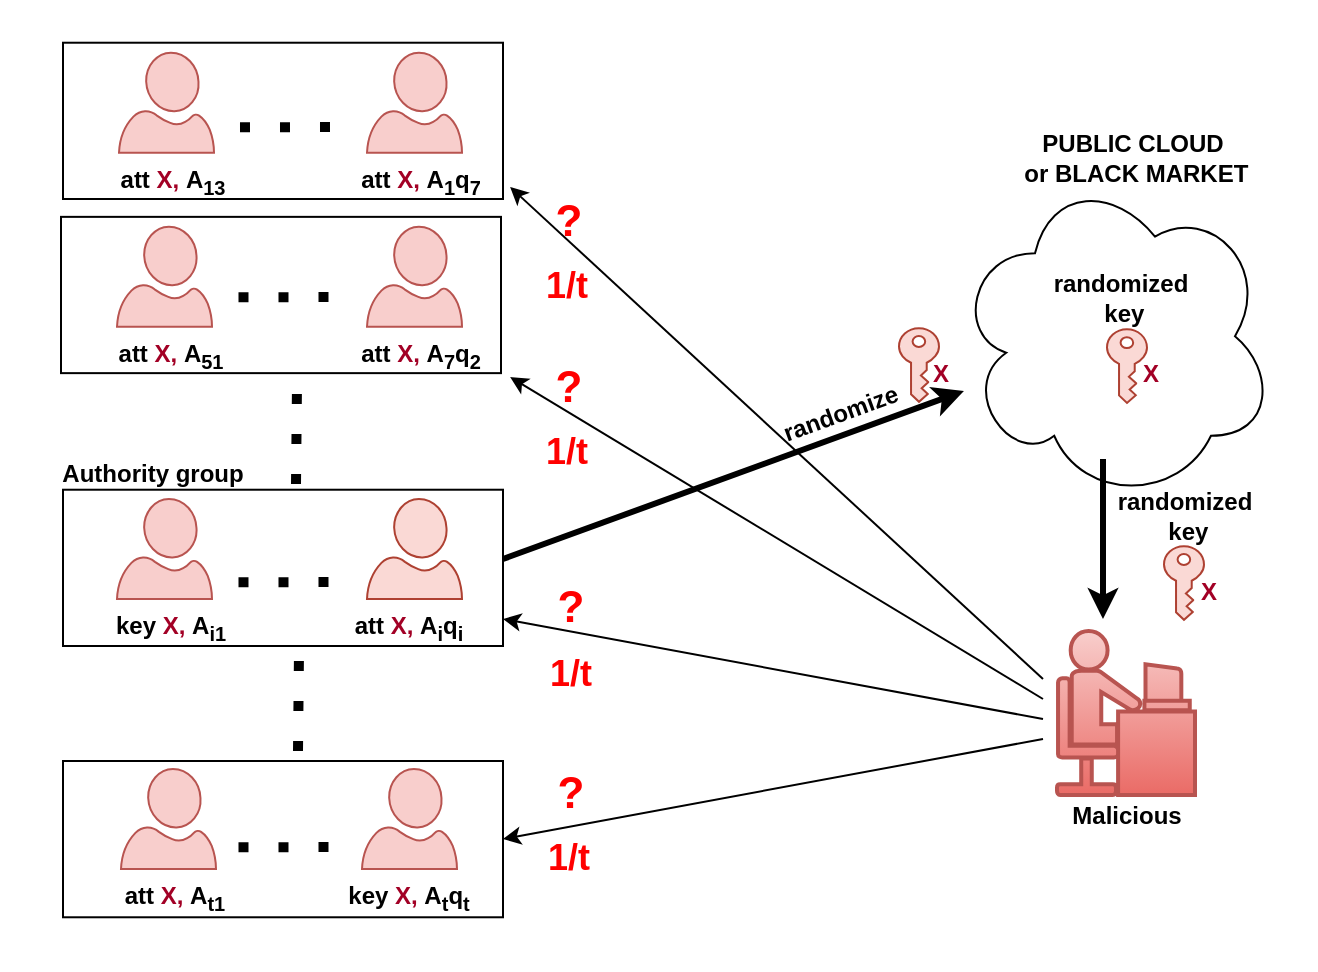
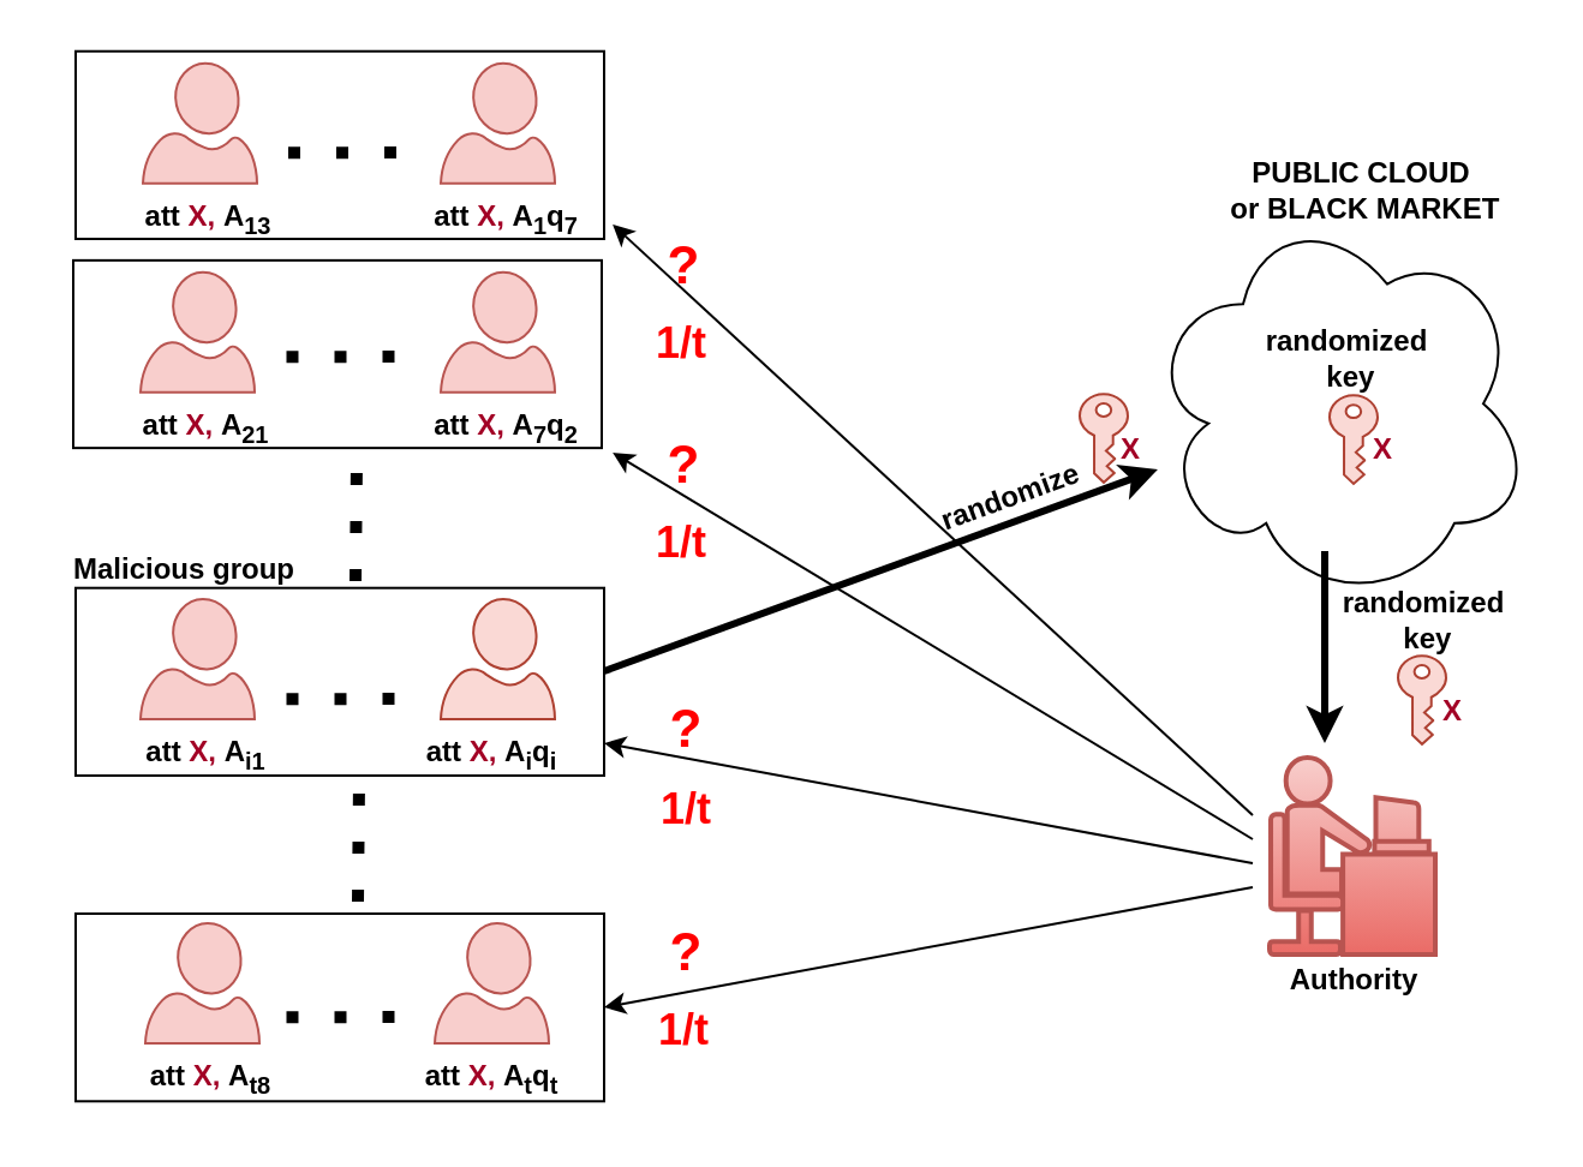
- <mxCell id="47" value="att&amp;nbsp;&lt;font color=&quot;#a20025&quot;&gt;X,&lt;/font&gt;&amp;nbsp;A&lt;sub&gt;51&lt;/sub&gt;" style="text;html=1;align=center;verticalAlign=middle;resizable=0;points=[];autosize=1;strokeColor=none;fillColor=none;fontStyle=1" parent="1" vertex="1"><mxGeometry x="50" y="162.86" width="70" height="30" as="geometry" /></mxCell>
+ <mxCell id="47" value="att&amp;nbsp;&lt;font color=&quot;#a20025&quot;&gt;X,&lt;/font&gt;&amp;nbsp;A&lt;sub&gt;21&lt;/sub&gt;" style="text;html=1;align=center;verticalAlign=middle;resizable=0;points=[];autosize=1;strokeColor=none;fillColor=none;fontStyle=1" parent="1" vertex="1"><mxGeometry x="50" y="162.86" width="70" height="30" as="geometry" /></mxCell>
- <mxCell id="20" value="Authority group" style="text;html=1;align=center;verticalAlign=middle;resizable=0;points=[];autosize=1;strokeColor=none;fillColor=none;fontStyle=1" parent="1" vertex="1"><mxGeometry x="20.5" y="222" width="110" height="30" as="geometry" /></mxCell>
+ <mxCell id="20" value="Malicious group" style="text;html=1;align=center;verticalAlign=middle;resizable=0;points=[];autosize=1;strokeColor=none;fillColor=none;fontStyle=1" parent="1" vertex="1"><mxGeometry x="20.5" y="222" width="110" height="30" as="geometry" /></mxCell>
- <mxCell id="49" value="key&amp;nbsp;&lt;font color=&quot;#a20025&quot;&gt;X,&lt;/font&gt;&amp;nbsp;A&lt;sub&gt;i1&lt;/sub&gt;" style="text;html=1;align=center;verticalAlign=middle;resizable=0;points=[];autosize=1;strokeColor=none;fillColor=none;fontStyle=1" parent="1" vertex="1"><mxGeometry x="50" y="299" width="70" height="30" as="geometry" /></mxCell>
+ <mxCell id="49" value="att&amp;nbsp;&lt;font color=&quot;#a20025&quot;&gt;X,&lt;/font&gt;&amp;nbsp;A&lt;sub&gt;i1&lt;/sub&gt;" style="text;html=1;align=center;verticalAlign=middle;resizable=0;points=[];autosize=1;strokeColor=none;fillColor=none;fontStyle=1" parent="1" vertex="1"><mxGeometry x="50" y="299" width="70" height="30" as="geometry" /></mxCell>
- <mxCell id="41" value="Malicious" style="text;html=1;align=center;verticalAlign=middle;resizable=0;points=[];autosize=1;strokeColor=none;fillColor=none;fontStyle=1" parent="1" vertex="1"><mxGeometry x="528" y="393" width="70" height="30" as="geometry" /></mxCell>
+ <mxCell id="41" value="Authority" style="text;html=1;align=center;verticalAlign=middle;resizable=0;points=[];autosize=1;strokeColor=none;fillColor=none;fontStyle=1" parent="1" vertex="1"><mxGeometry x="528" y="393" width="70" height="30" as="geometry" /></mxCell>
- <mxCell id="51" value="att&amp;nbsp;&lt;font color=&quot;#a20025&quot;&gt;X,&lt;/font&gt;&amp;nbsp;A&lt;sub&gt;t1&lt;/sub&gt;" style="text;html=1;align=center;verticalAlign=middle;resizable=0;points=[];autosize=1;strokeColor=none;fillColor=none;fontStyle=1" parent="1" vertex="1"><mxGeometry x="52" y="434" width="70" height="30" as="geometry" /></mxCell>
+ <mxCell id="51" value="att&amp;nbsp;&lt;font color=&quot;#a20025&quot;&gt;X,&lt;/font&gt;&amp;nbsp;A&lt;sub&gt;t8&lt;/sub&gt;" style="text;html=1;align=center;verticalAlign=middle;resizable=0;points=[];autosize=1;strokeColor=none;fillColor=none;fontStyle=1" parent="1" vertex="1"><mxGeometry x="52" y="434" width="70" height="30" as="geometry" /></mxCell>
- <mxCell id="19" value="key&amp;nbsp;&lt;font color=&quot;#a20025&quot;&gt;X,&lt;/font&gt;&amp;nbsp;A&lt;sub&gt;t&lt;/sub&gt;q&lt;sub&gt;t&lt;/sub&gt;" style="text;html=1;align=center;verticalAlign=middle;resizable=0;points=[];autosize=1;strokeColor=none;fillColor=none;fontStyle=1" parent="1" vertex="1"><mxGeometry x="164.25" y="434" width="80" height="30" as="geometry" /></mxCell>
+ <mxCell id="19" value="att&amp;nbsp;&lt;font color=&quot;#a20025&quot;&gt;X,&lt;/font&gt;&amp;nbsp;A&lt;sub&gt;t&lt;/sub&gt;q&lt;sub&gt;t&lt;/sub&gt;" style="text;html=1;align=center;verticalAlign=middle;resizable=0;points=[];autosize=1;strokeColor=none;fillColor=none;fontStyle=1" parent="1" vertex="1"><mxGeometry x="164.25" y="434" width="80" height="30" as="geometry" /></mxCell>
